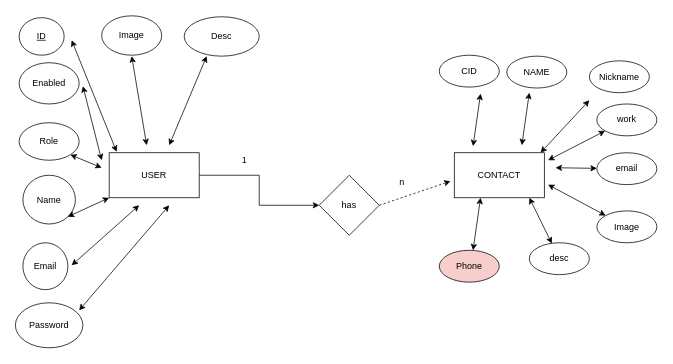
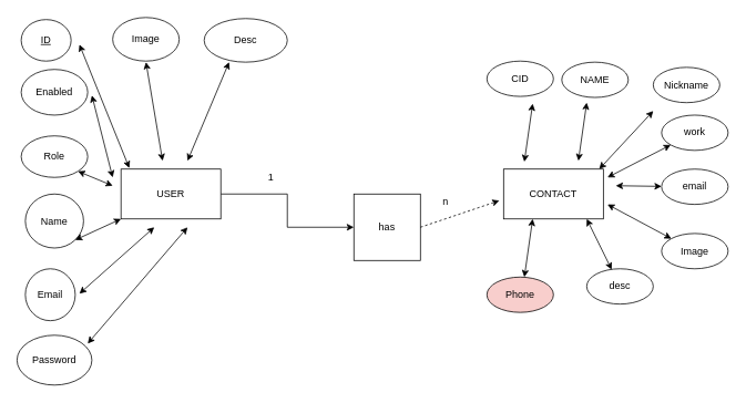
- <mxCell id="37" value="has" style="rhombus;whiteSpace=wrap;html=1;" vertex="1" parent="1"><mxGeometry x="425" y="233" width="80" height="80" as="geometry" /></mxCell>
+ <mxCell id="37" value="has" style="whiteSpace=wrap;html=1;rounded=0;" vertex="1" parent="1"><mxGeometry x="425" y="233" width="80" height="80" as="geometry" /></mxCell>
